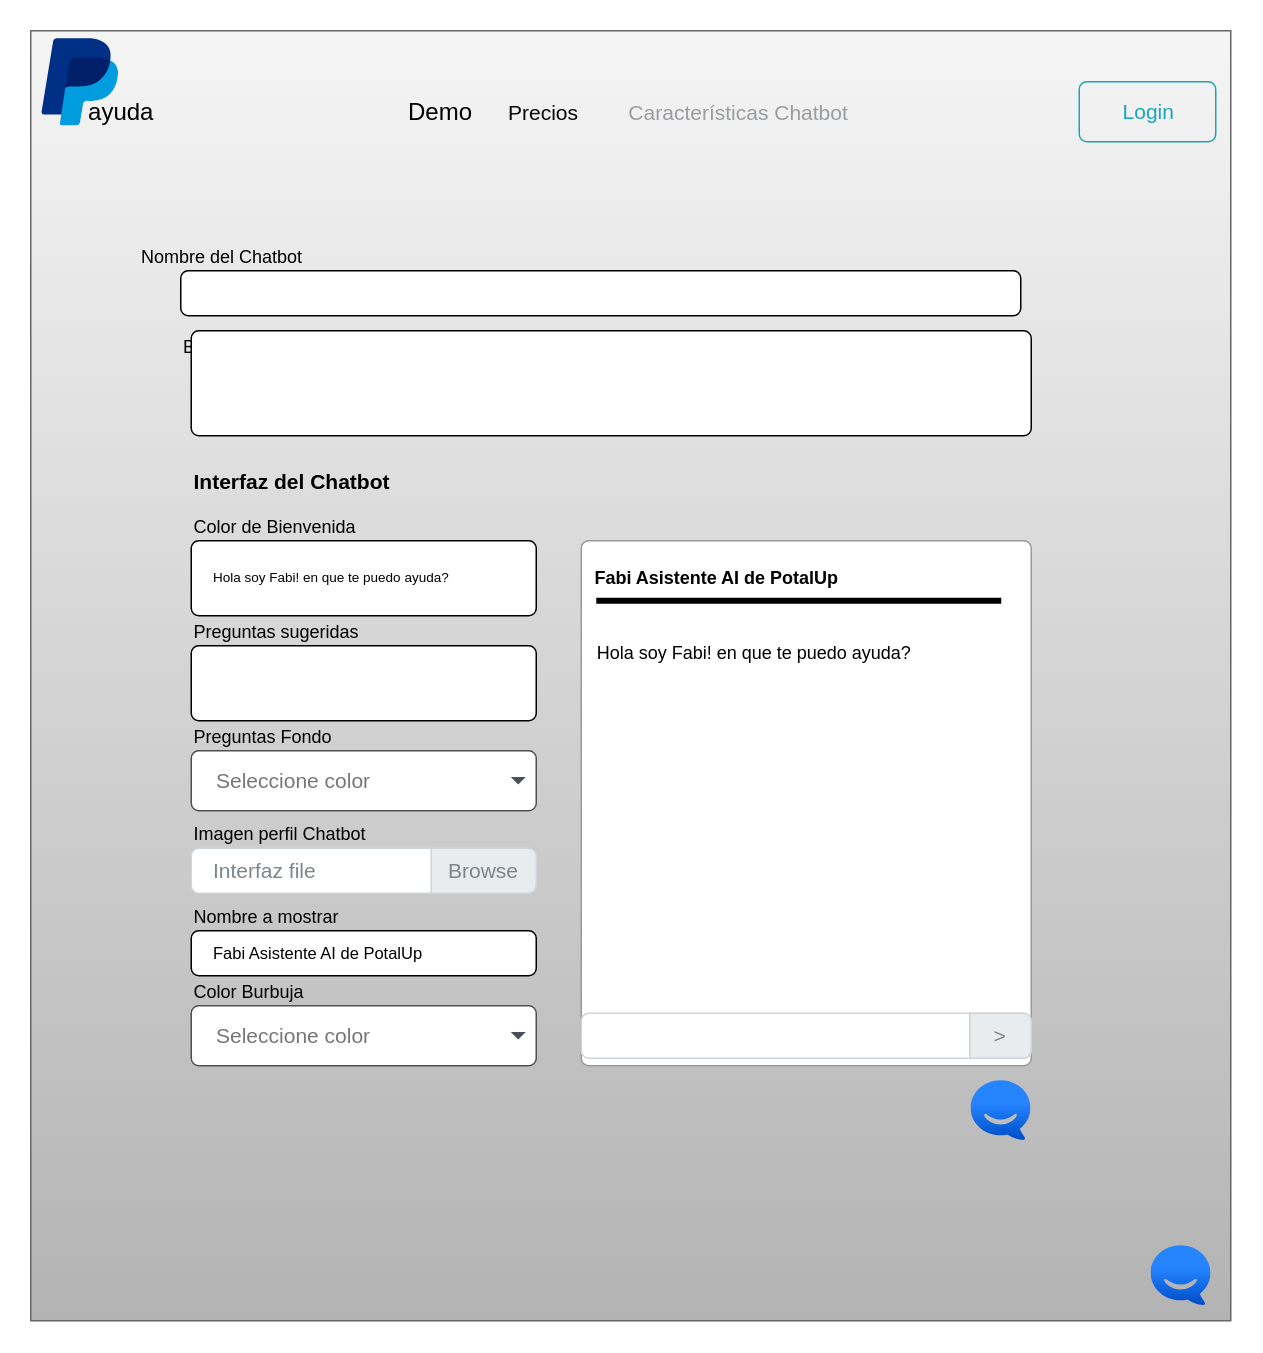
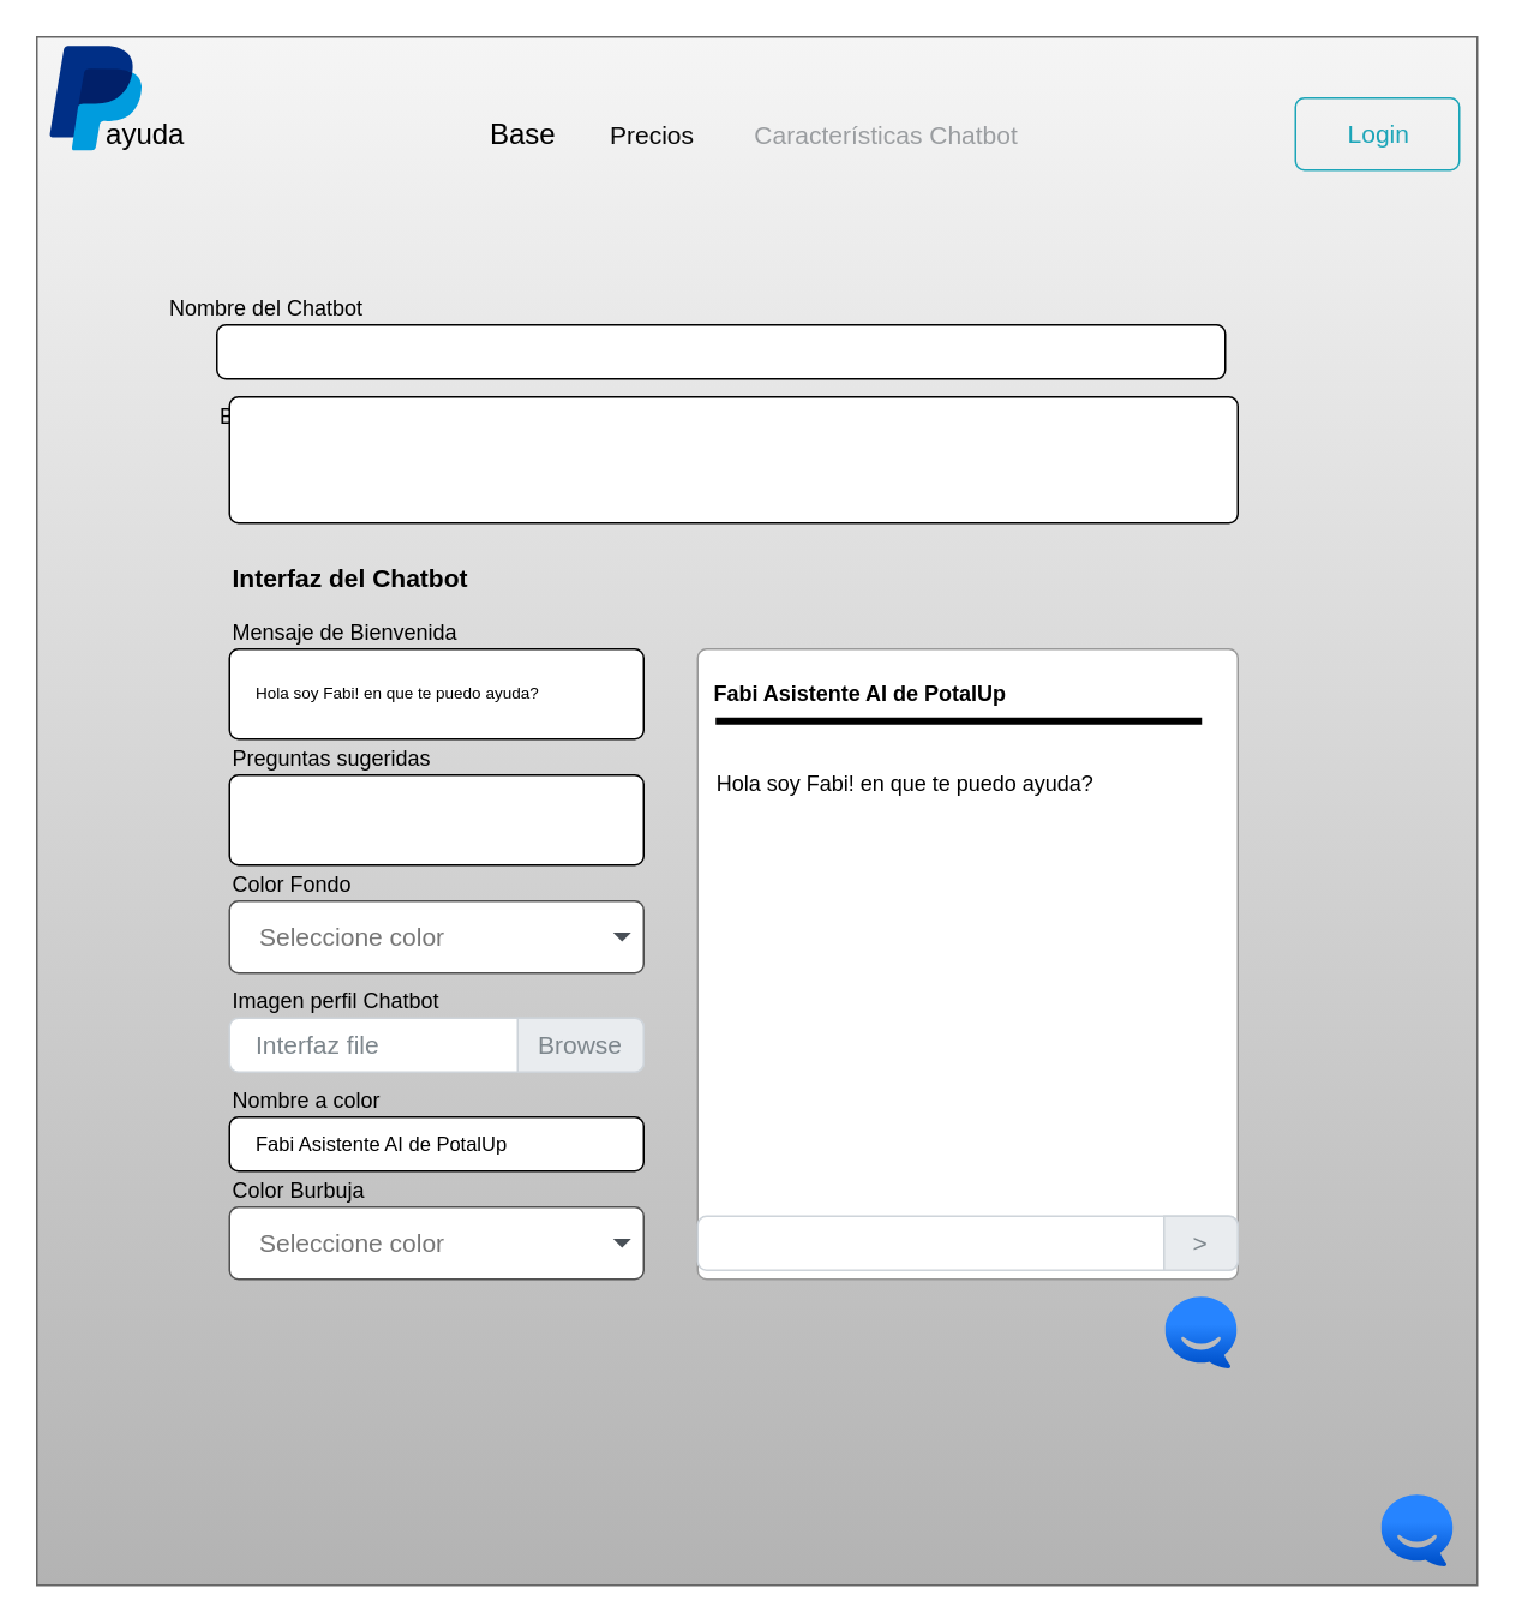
- <mxCell id="3" value="Demo" style="html=1;shadow=0;dashed=0;fontSize=16;align=left;spacing=15;fillColor=none;strokeColor=none;" parent="1" vertex="1"><mxGeometry x="257" y="44" width="563" height="60" as="geometry" /></mxCell>
+ <mxCell id="3" value="Base" style="html=1;shadow=0;dashed=0;fontSize=16;align=left;spacing=15;fillColor=none;strokeColor=none;" parent="1" vertex="1"><mxGeometry x="257" y="44" width="563" height="60" as="geometry" /></mxCell>
- <mxCell id="15" value="Color de Bienvenida" style="fillColor=none;strokeColor=none;align=left;fontSize=12;" vertex="1" parent="1"><mxGeometry x="127" y="330" width="260" height="40" as="geometry" /></mxCell>
+ <mxCell id="15" value="Mensaje de Bienvenida" style="fillColor=none;strokeColor=none;align=left;fontSize=12;" vertex="1" parent="1"><mxGeometry x="127" y="330" width="260" height="40" as="geometry" /></mxCell>
- <mxCell id="19" value="Preguntas Fondo" style="fillColor=none;strokeColor=none;align=left;fontSize=12;" vertex="1" parent="1"><mxGeometry x="127" y="470" width="260" height="40" as="geometry" /></mxCell>
+ <mxCell id="19" value="Color Fondo" style="fillColor=none;strokeColor=none;align=left;fontSize=12;" vertex="1" parent="1"><mxGeometry x="127" y="470" width="260" height="40" as="geometry" /></mxCell>
- <mxCell id="23" value="Nombre a mostrar " style="fillColor=none;strokeColor=none;align=left;fontSize=12;" vertex="1" parent="1"><mxGeometry x="127" y="590" width="260" height="40" as="geometry" /></mxCell>
+ <mxCell id="23" value="Nombre a color " style="fillColor=none;strokeColor=none;align=left;fontSize=12;" vertex="1" parent="1"><mxGeometry x="127" y="590" width="260" height="40" as="geometry" /></mxCell>
